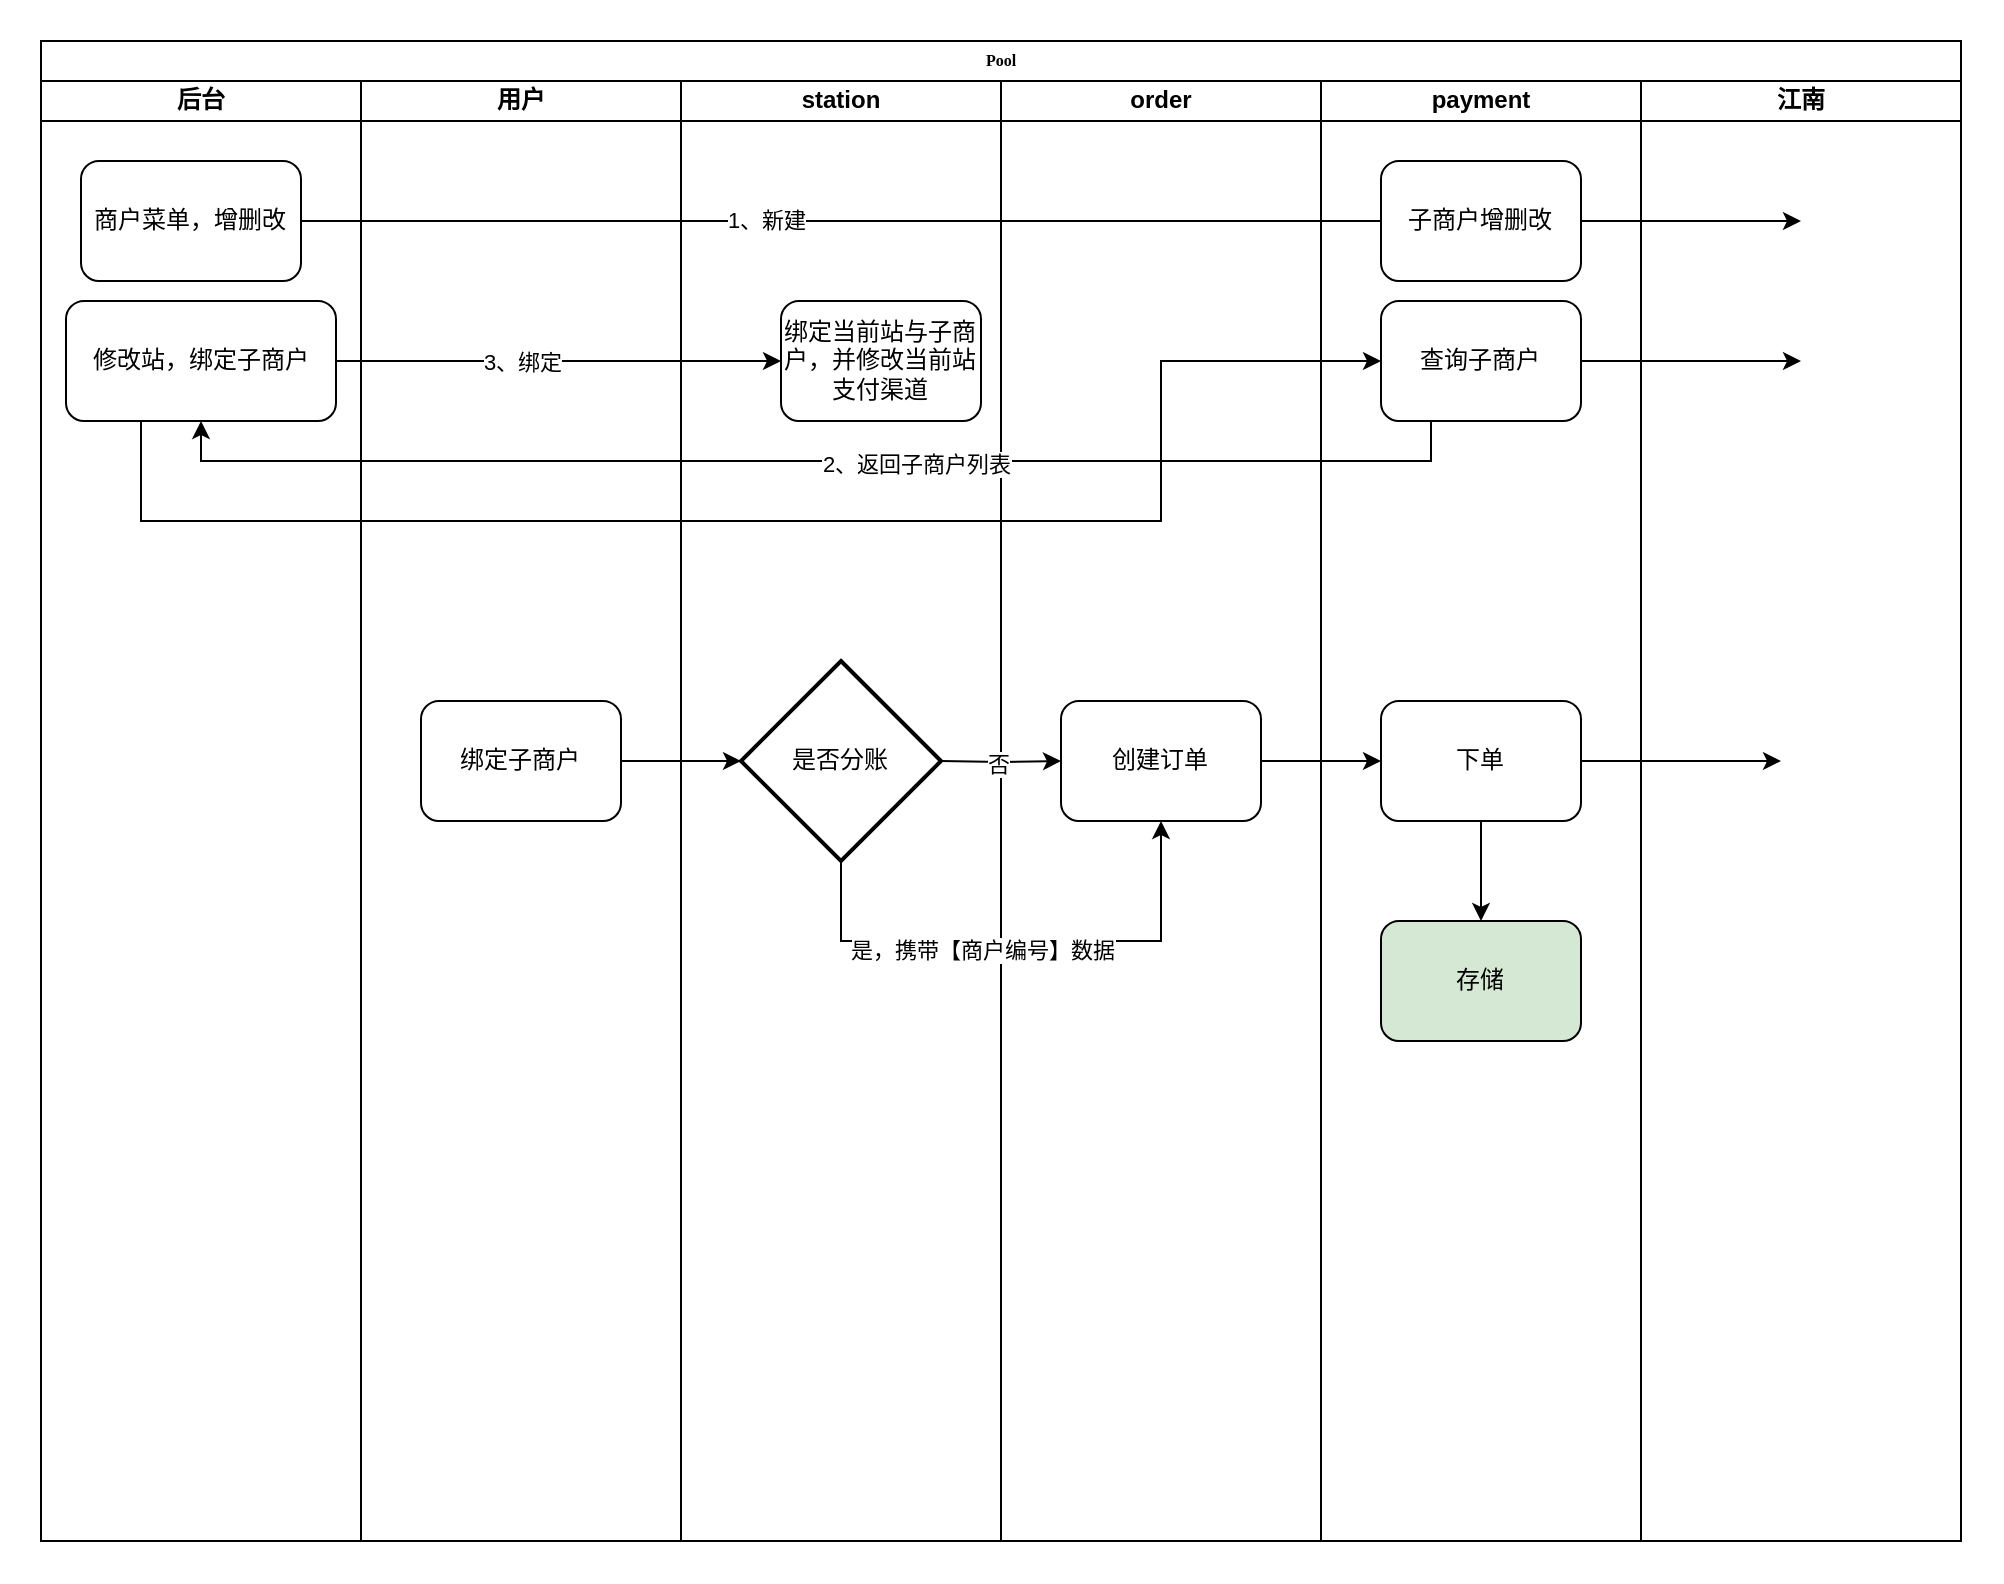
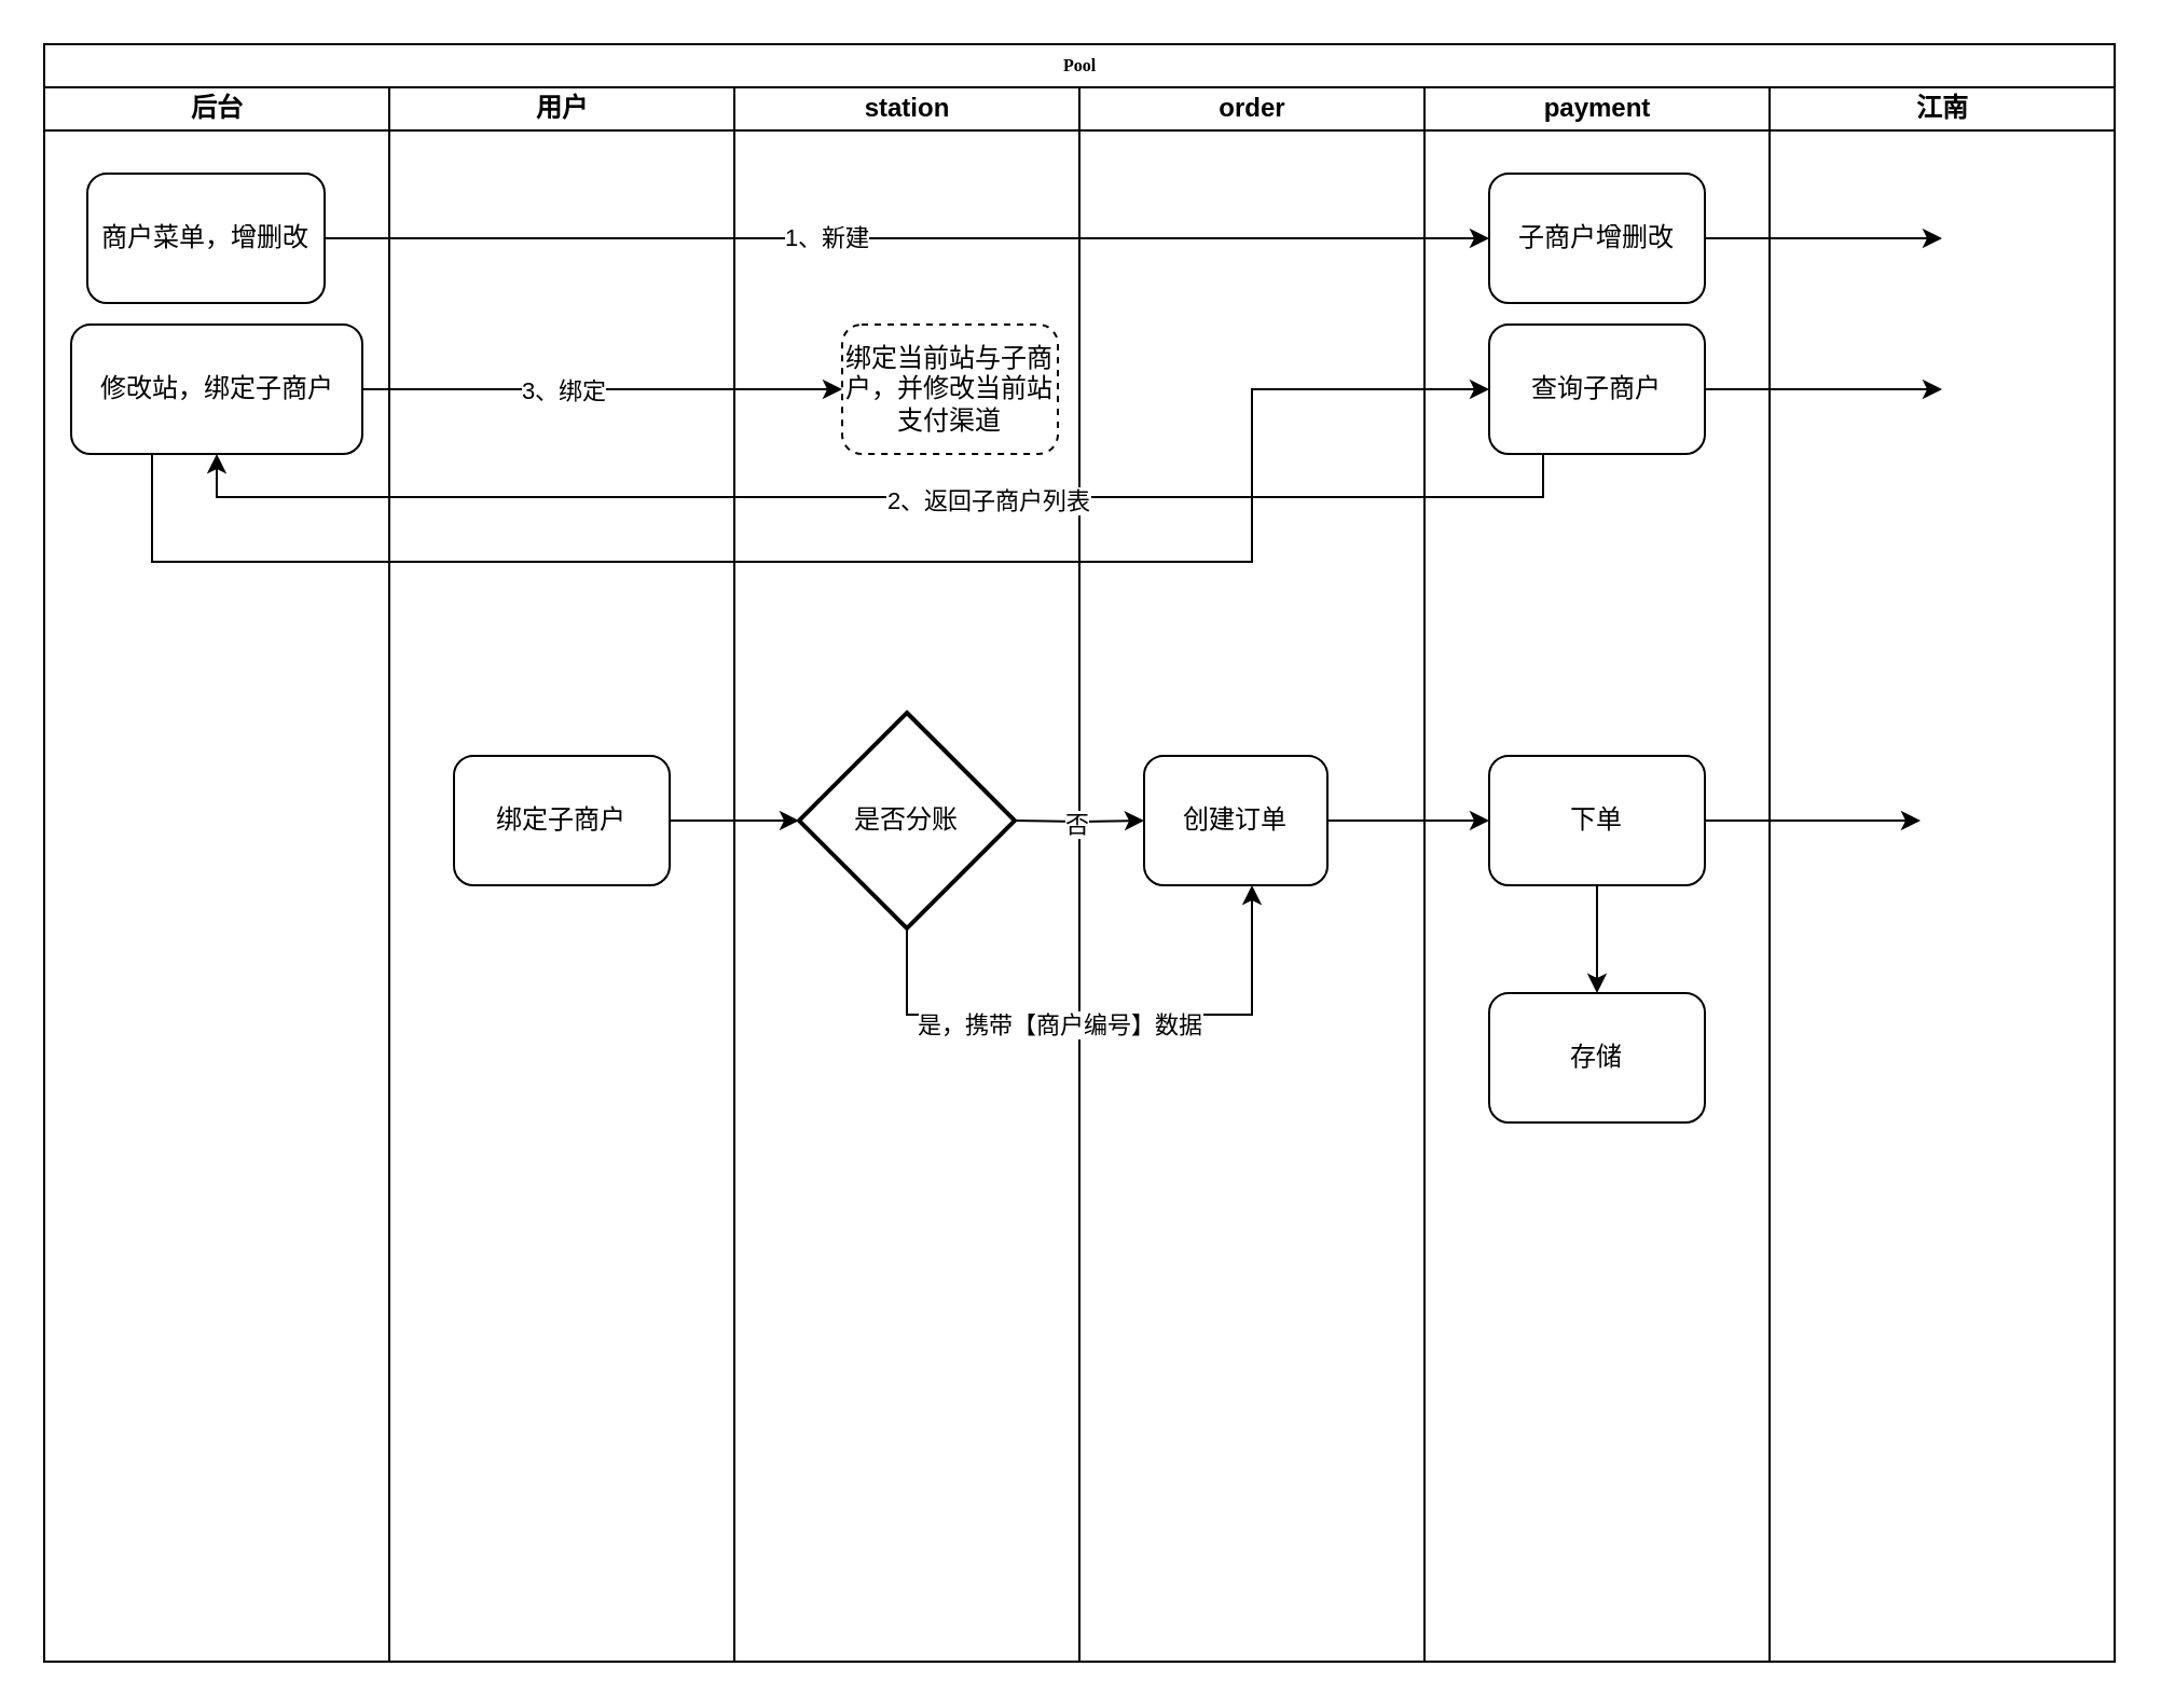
- <mxCell id="25" style="edgeStyle=orthogonalEdgeStyle;rounded=0;orthogonalLoop=1;jettySize=auto;html=1;endArrow=none;" edge="1" parent="2" source="4" target="17"><mxGeometry relative="1" as="geometry" /></mxCell>
+ <mxCell id="25" style="edgeStyle=orthogonalEdgeStyle;rounded=0;orthogonalLoop=1;jettySize=auto;html=1;" edge="1" parent="2" source="4" target="17"><mxGeometry relative="1" as="geometry" /></mxCell>
- <mxCell id="9" value="&lt;p style=&quot;line-height: 120%; font-size: 12px;&quot;&gt;绑定当前站与子商户，并修改当前站支付渠道&lt;/p&gt;" style="rounded=1;whiteSpace=wrap;html=1;shadow=0;labelBackgroundColor=none;strokeWidth=1;fontFamily=Verdana;fontSize=8;align=center;" vertex="1" parent="8"><mxGeometry x="50" y="110" width="100" height="60" as="geometry" /></mxCell>
+ <mxCell id="9" value="&lt;p style=&quot;line-height: 120%; font-size: 12px;&quot;&gt;绑定当前站与子商户，并修改当前站支付渠道&lt;/p&gt;" style="rounded=1;whiteSpace=wrap;html=1;shadow=0;labelBackgroundColor=none;strokeWidth=1;fontFamily=Verdana;fontSize=8;align=center;dashed=1;" vertex="1" parent="8"><mxGeometry x="50" y="110" width="100" height="60" as="geometry" /></mxCell>
- <mxCell id="12" value="&lt;p style=&quot;line-height: 120%; font-size: 12px;&quot;&gt;创建订单&lt;/p&gt;" style="rounded=1;whiteSpace=wrap;html=1;shadow=0;labelBackgroundColor=none;strokeWidth=1;fontFamily=Verdana;fontSize=8;align=center;" vertex="1" parent="11"><mxGeometry x="30" y="310" width="100" height="60" as="geometry" /></mxCell>
+ <mxCell id="12" value="&lt;p style=&quot;line-height: 120%; font-size: 12px;&quot;&gt;创建订单&lt;/p&gt;" style="rounded=1;whiteSpace=wrap;html=1;shadow=0;labelBackgroundColor=none;strokeWidth=1;fontFamily=Verdana;fontSize=8;align=center;" vertex="1" parent="11"><mxGeometry x="30" y="310" width="85" height="60" as="geometry" /></mxCell>
- <mxCell id="23" value="&lt;p style=&quot;line-height: 120%; font-size: 12px;&quot;&gt;存储&lt;/p&gt;" style="rounded=1;whiteSpace=wrap;html=1;shadow=0;labelBackgroundColor=none;strokeWidth=1;fontFamily=Verdana;fontSize=8;align=center;fillColor=#d5e8d4;" vertex="1" parent="15"><mxGeometry x="30" y="420" width="100" height="60" as="geometry" /></mxCell>
+ <mxCell id="23" value="&lt;p style=&quot;line-height: 120%; font-size: 12px;&quot;&gt;存储&lt;/p&gt;" style="rounded=1;whiteSpace=wrap;html=1;shadow=0;labelBackgroundColor=none;strokeWidth=1;fontFamily=Verdana;fontSize=8;align=center;" vertex="1" parent="15"><mxGeometry x="30" y="420" width="100" height="60" as="geometry" /></mxCell>
